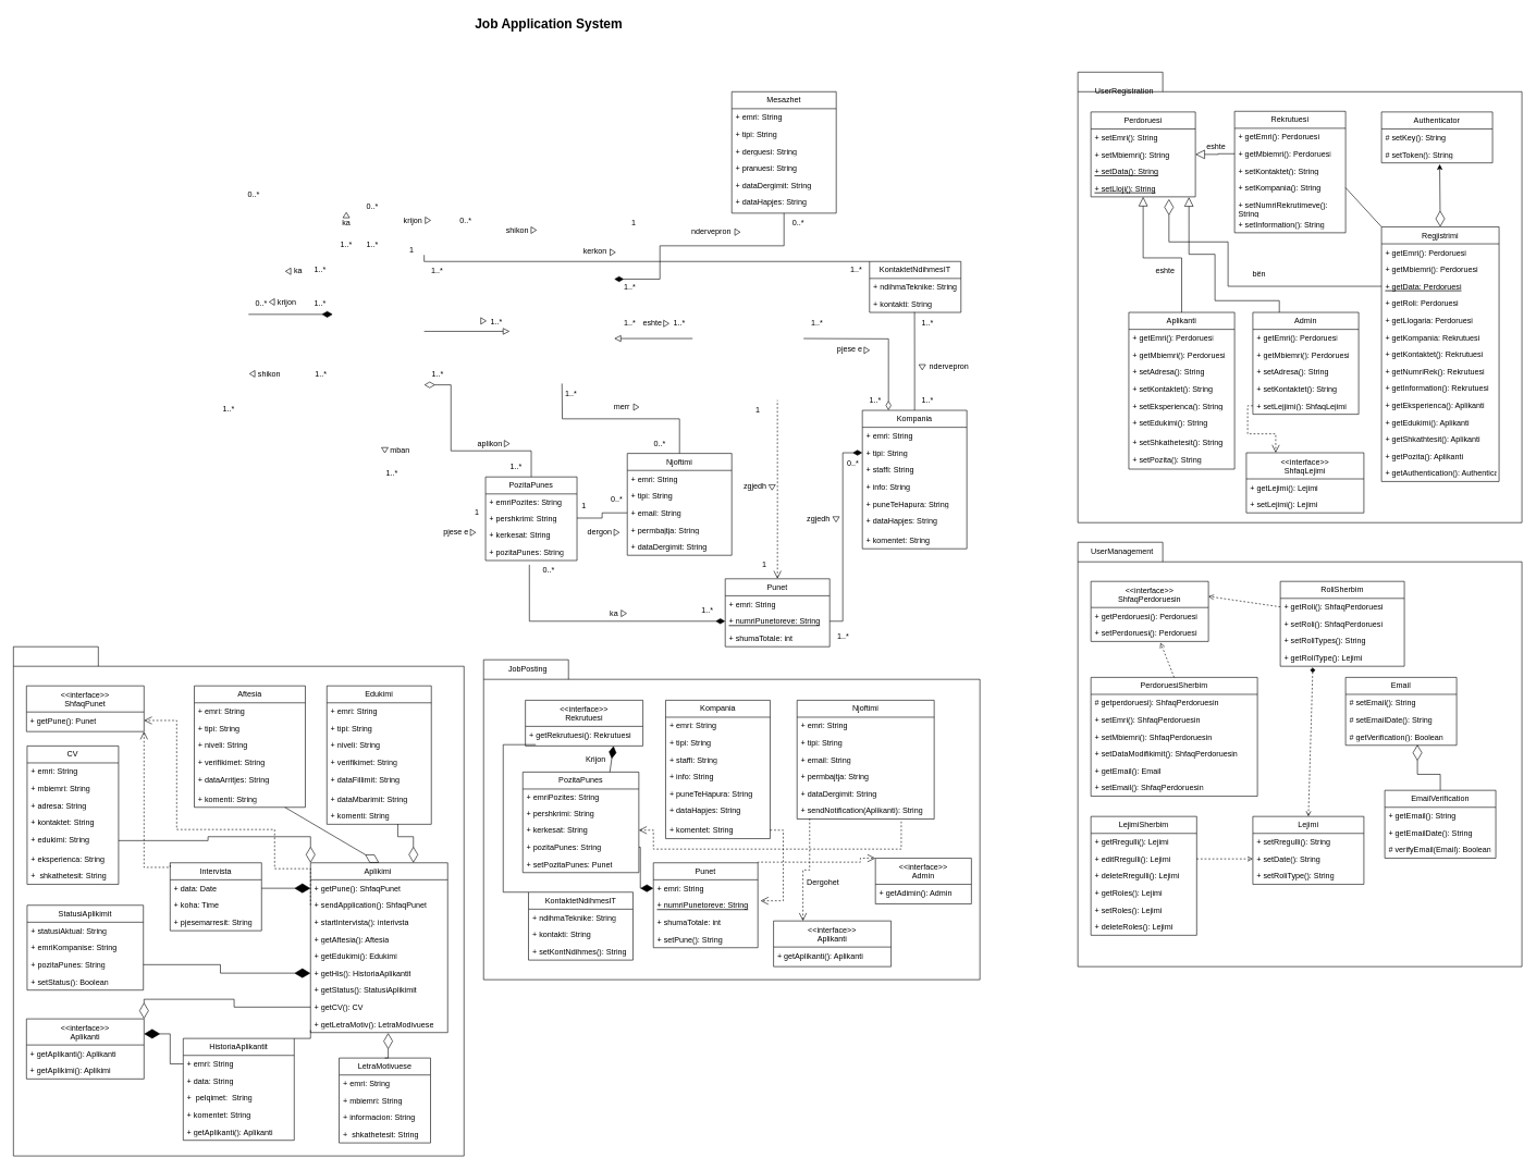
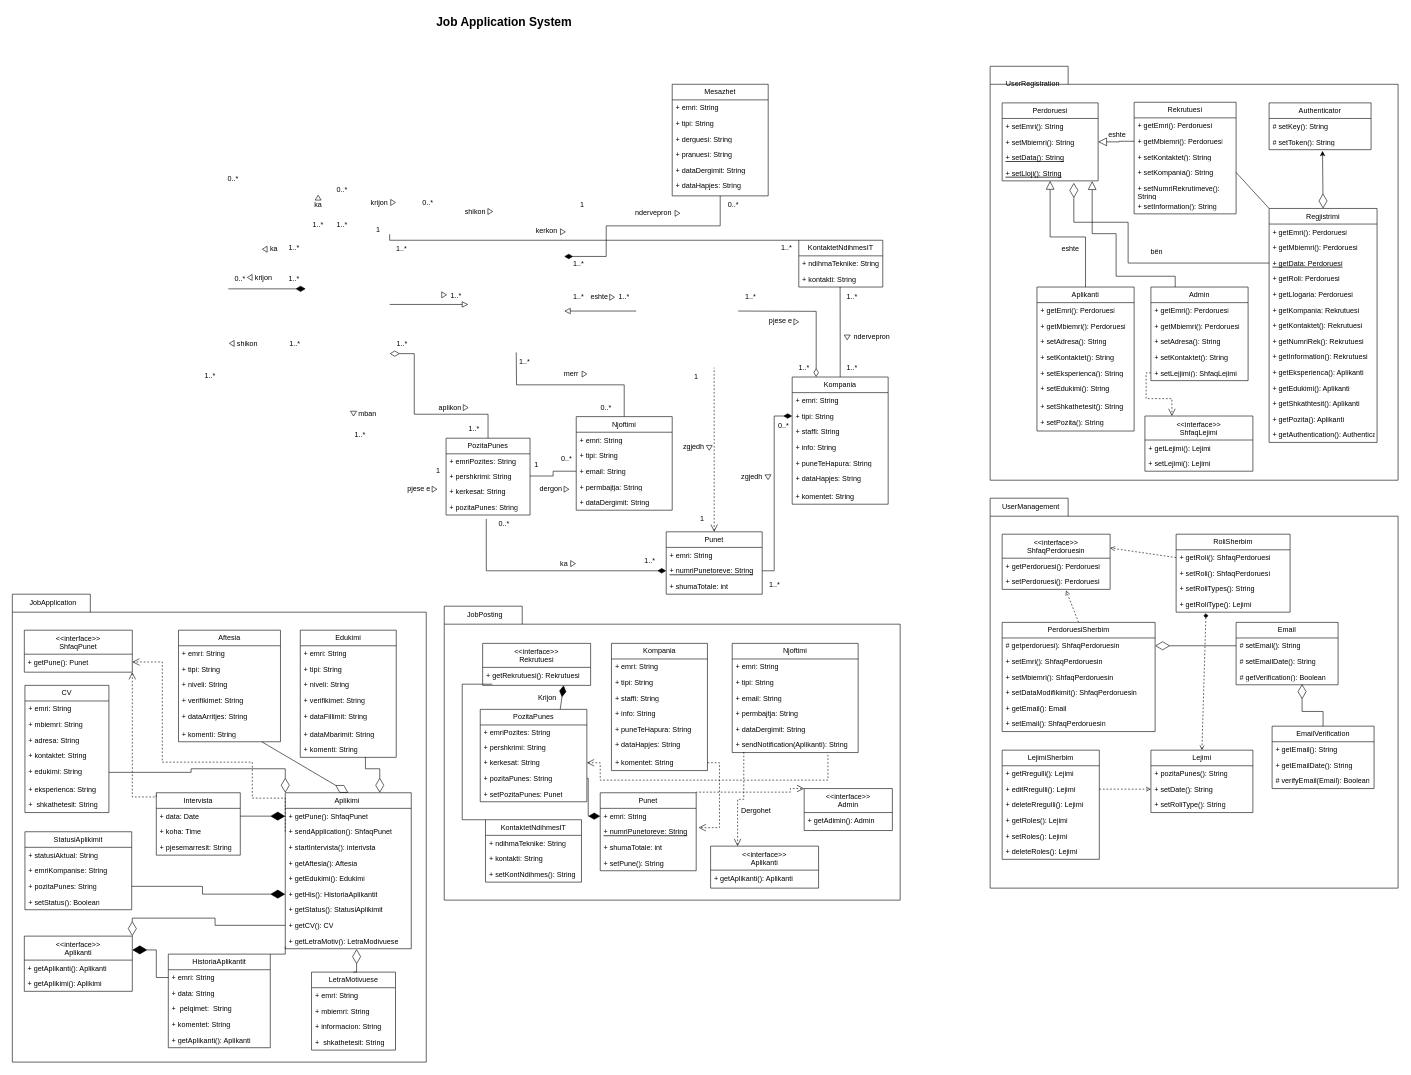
+ <mxCell id="223" value="JobApplication" style="text;html=1;strokeColor=none;fillColor=none;align=center;verticalAlign=middle;whiteSpace=wrap;rounded=0;" vertex="1" parent="1"><mxGeometry x="58" y="990" width="60" height="30" as="geometry" /></mxCell>
+ <mxCell id="217" style="edgeStyle=orthogonalEdgeStyle;rounded=0;orthogonalLoop=1;jettySize=auto;html=1;exitX=0;exitY=0.5;exitDx=0;exitDy=0;entryX=1;entryY=0.5;entryDx=0;entryDy=0;endArrow=diamondThin;endFill=0;startSize=23;endSize=22;" edge="1" parent="1" source="207" target="200"><mxGeometry relative="1" as="geometry" /></mxCell>
- <mxCell id="196" value="+ setRregulli(): String" style="text;strokeColor=none;fillColor=none;align=left;verticalAlign=top;spacingLeft=4;spacingRight=4;overflow=hidden;rotatable=0;points=[[0,0.5],[1,0.5]];portConstraint=eastwest;whiteSpace=wrap;html=1;" vertex="1" parent="195"><mxGeometry y="26" width="170" height="26" as="geometry" /></mxCell>
+ <mxCell id="196" value="+ pozitaPunes(): String" style="text;strokeColor=none;fillColor=none;align=left;verticalAlign=top;spacingLeft=4;spacingRight=4;overflow=hidden;rotatable=0;points=[[0,0.5],[1,0.5]];portConstraint=eastwest;whiteSpace=wrap;html=1;" vertex="1" parent="195"><mxGeometry y="26" width="170" height="26" as="geometry" /></mxCell>
